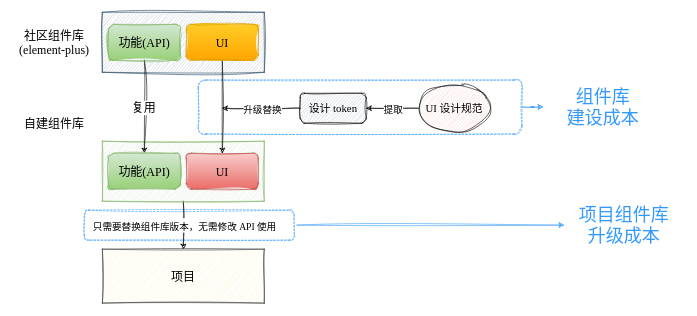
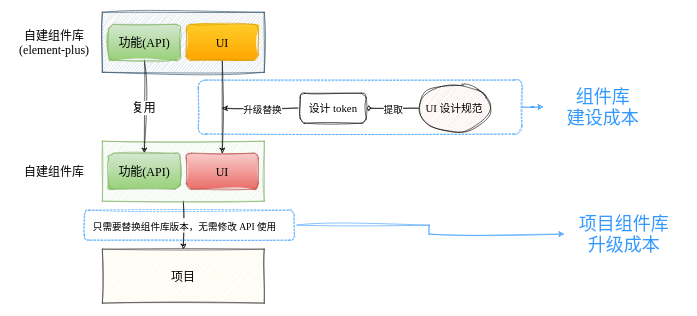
- <mxCell id="23" value="&lt;font face=&quot;Comic Sans MS&quot;&gt;社区组件库&lt;br&gt;(element-plus)&lt;/font&gt;" style="text;html=1;strokeColor=none;fillColor=none;align=center;verticalAlign=middle;whiteSpace=wrap;rounded=0;fontSize=20;fontFamily=Architects Daughter;" vertex="1" parent="1"><mxGeometry x="20" y="55" width="140" height="30" as="geometry" /></mxCell>
+ <mxCell id="23" value="&lt;font face=&quot;Comic Sans MS&quot;&gt;自建组件库&lt;br&gt;(element-plus)&lt;/font&gt;" style="text;html=1;strokeColor=none;fillColor=none;align=center;verticalAlign=middle;whiteSpace=wrap;rounded=0;fontSize=20;fontFamily=Architects Daughter;" vertex="1" parent="1"><mxGeometry x="20" y="55" width="140" height="30" as="geometry" /></mxCell>
- <mxCell id="22" value="&lt;font face=&quot;Comic Sans MS&quot; style=&quot;font-size: 18px;&quot;&gt;设计 token&lt;/font&gt;" style="rounded=1;whiteSpace=wrap;html=1;sketch=1;hachureGap=4;jiggle=2;curveFitting=1;fontFamily=Architects Daughter;fontSource=https%3A%2F%2Ffonts.googleapis.com%2Fcss%3Ffamily%3DArchitects%2BDaughter;fontSize=18;fillColor=#bac8d3;" vertex="1" parent="1"><mxGeometry x="500" y="155" width="110" height="50" as="geometry" /></mxCell>
+ <mxCell id="22" value="&lt;font face=&quot;Comic Sans MS&quot; style=&quot;font-size: 18px;&quot;&gt;设计 token&lt;/font&gt;" style="rounded=1;whiteSpace=wrap;html=1;sketch=1;hachureGap=4;jiggle=2;curveFitting=1;fontFamily=Architects Daughter;fontSource=https%3A%2F%2Ffonts.googleapis.com%2Fcss%3Ffamily%3DArchitects%2BDaughter;fontSize=18;" vertex="1" parent="1"><mxGeometry x="500" y="155" width="110" height="50" as="geometry" /></mxCell>
- <mxCell id="17" style="edgeStyle=orthogonalEdgeStyle;rounded=0;sketch=1;hachureGap=4;jiggle=2;curveFitting=1;orthogonalLoop=1;jettySize=auto;html=1;exitX=0;exitY=0.5;exitDx=0;exitDy=0;entryX=1;entryY=0.5;entryDx=0;entryDy=0;fontFamily=Architects Daughter;fontSource=https%3A%2F%2Ffonts.googleapis.com%2Fcss%3Ffamily%3DArchitects%2BDaughter;fontSize=16;" edge="1" parent="1" source="19" target="22"><mxGeometry relative="1" as="geometry" /></mxCell>
+ <mxCell id="17" style="edgeStyle=orthogonalEdgeStyle;rounded=0;sketch=1;hachureGap=4;jiggle=2;curveFitting=1;orthogonalLoop=1;jettySize=auto;html=1;exitX=0;exitY=0.5;exitDx=0;exitDy=0;entryX=1;entryY=0.5;entryDx=0;entryDy=0;fontFamily=Architects Daughter;fontSource=https%3A%2F%2Ffonts.googleapis.com%2Fcss%3Ffamily%3DArchitects%2BDaughter;fontSize=16;endArrow=diamond;" edge="1" parent="1" source="19" target="22"><mxGeometry relative="1" as="geometry" /></mxCell>
- <mxCell id="24" value="&lt;font face=&quot;Comic Sans MS&quot;&gt;自建组件库&lt;/font&gt;" style="text;html=1;strokeColor=none;fillColor=none;align=center;verticalAlign=middle;whiteSpace=wrap;rounded=0;fontSize=20;fontFamily=Architects Daughter;" vertex="1" parent="1"><mxGeometry x="20" y="190" width="140" height="30" as="geometry" /></mxCell>
+ <mxCell id="24" value="&lt;font face=&quot;Comic Sans MS&quot;&gt;自建组件库&lt;/font&gt;" style="text;html=1;strokeColor=none;fillColor=none;align=center;verticalAlign=middle;whiteSpace=wrap;rounded=0;fontSize=20;fontFamily=Architects Daughter;" vertex="1" parent="1"><mxGeometry x="20" y="270" width="140" height="30" as="geometry" /></mxCell>
- <mxCell id="27" value="&lt;font color=&quot;#3399ff&quot;&gt;&lt;span style=&quot;font-size: 30px;&quot;&gt;项目组件库&lt;br&gt;升级成本&lt;/span&gt;&lt;/font&gt;" style="text;html=1;strokeColor=none;fillColor=none;align=center;verticalAlign=middle;whiteSpace=wrap;rounded=0;fontSize=20;fontFamily=Architects Daughter;" vertex="1" parent="1"><mxGeometry x="940" y="338.5" width="200" height="73" as="geometry" /></mxCell>
+ <mxCell id="27" value="&lt;font color=&quot;#3399ff&quot;&gt;&lt;span style=&quot;font-size: 30px;&quot;&gt;项目组件库&lt;br&gt;升级成本&lt;/span&gt;&lt;/font&gt;" style="text;html=1;strokeColor=none;fillColor=none;align=center;verticalAlign=middle;whiteSpace=wrap;rounded=0;fontSize=20;fontFamily=Architects Daughter;" vertex="1" parent="1"><mxGeometry x="940" y="353.5" width="200" height="73" as="geometry" /></mxCell>
